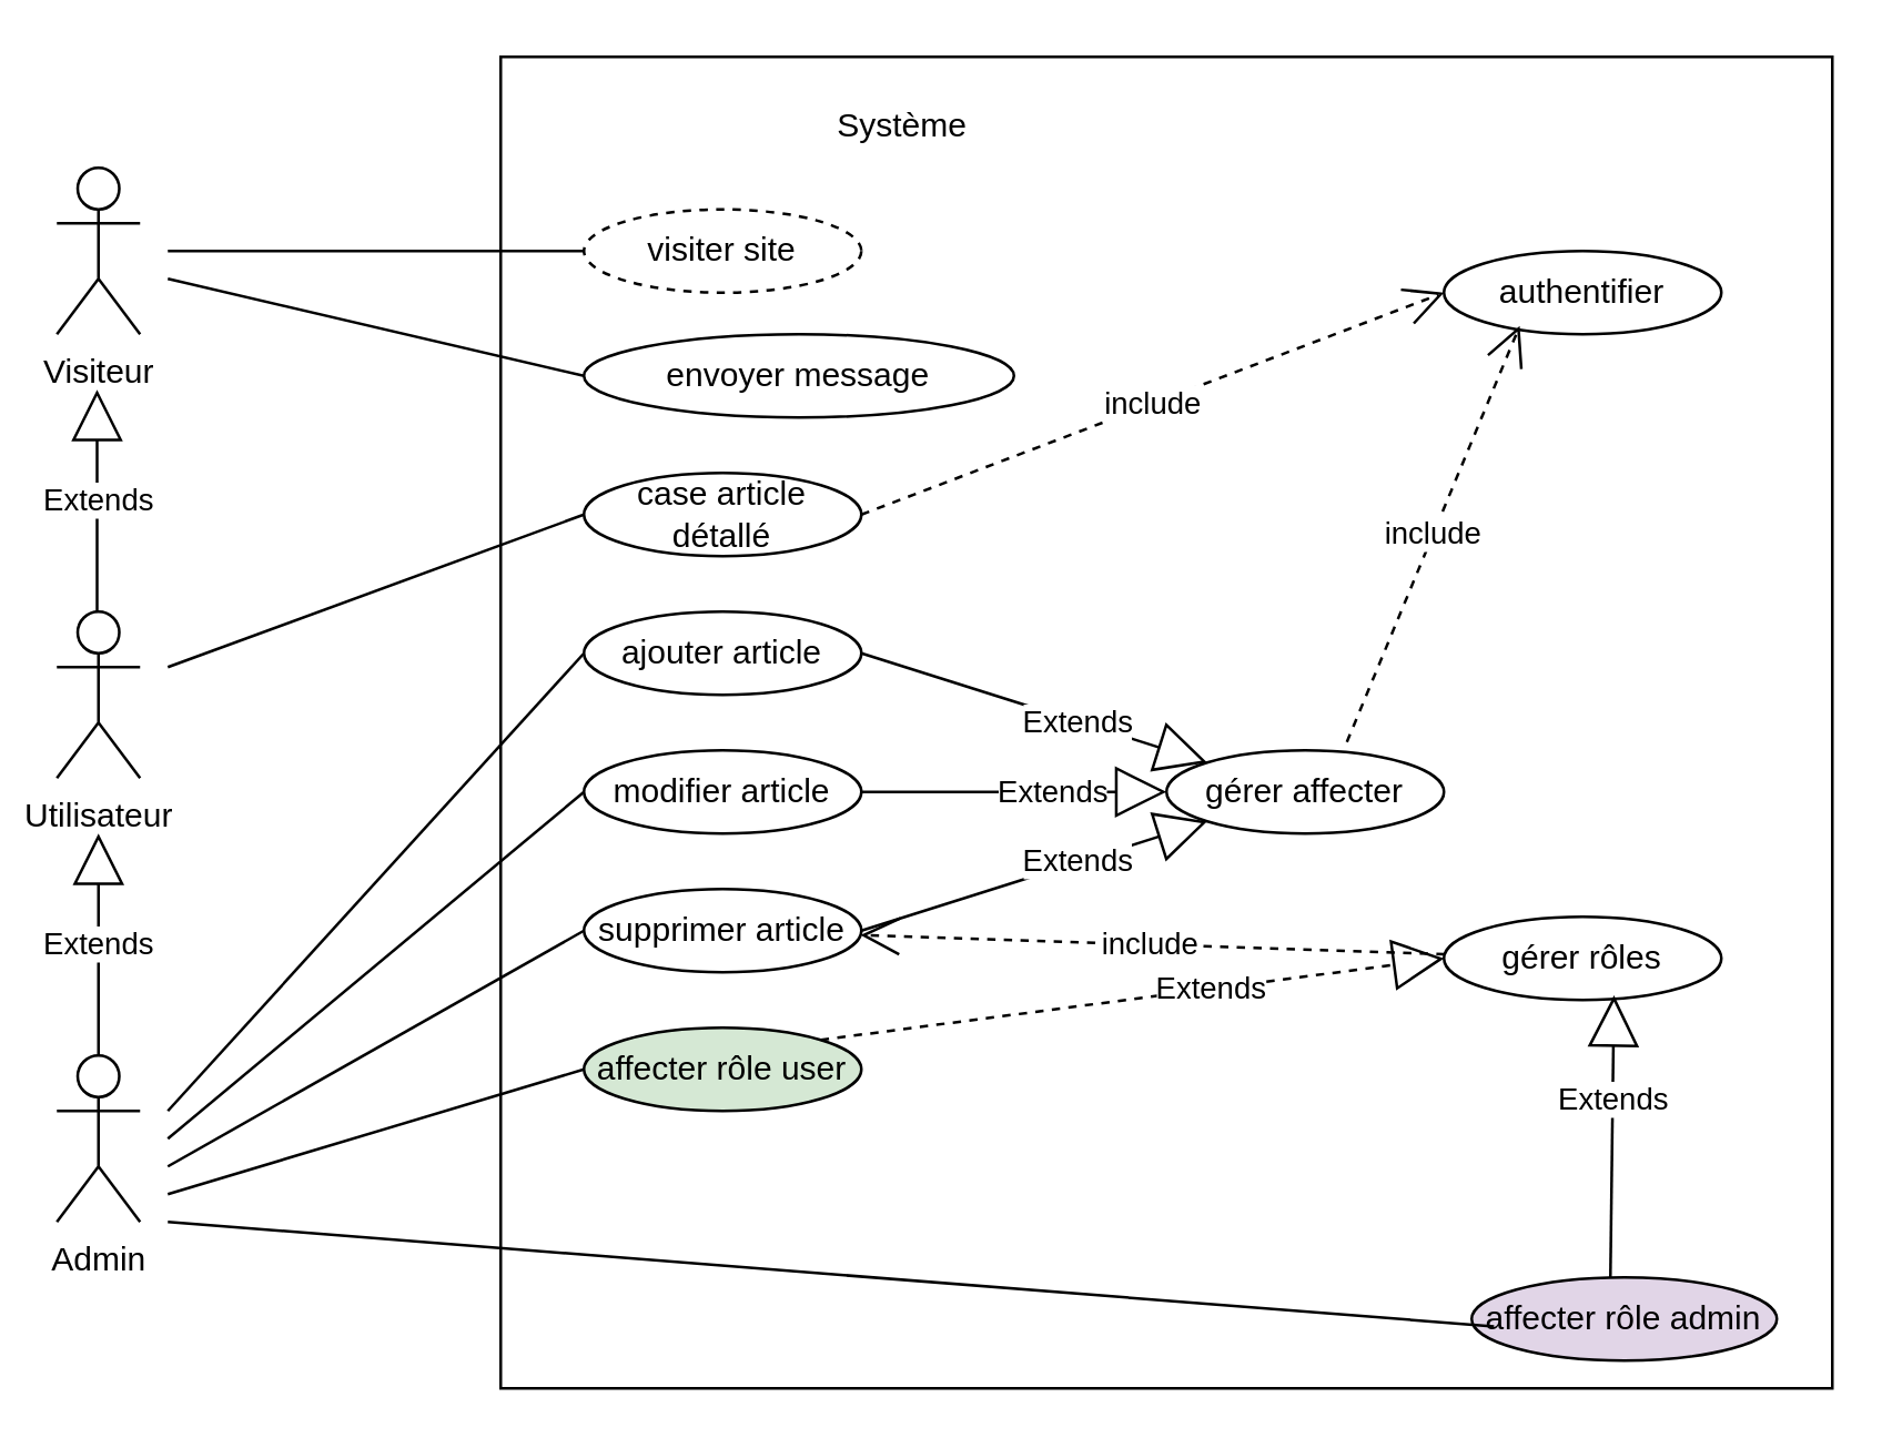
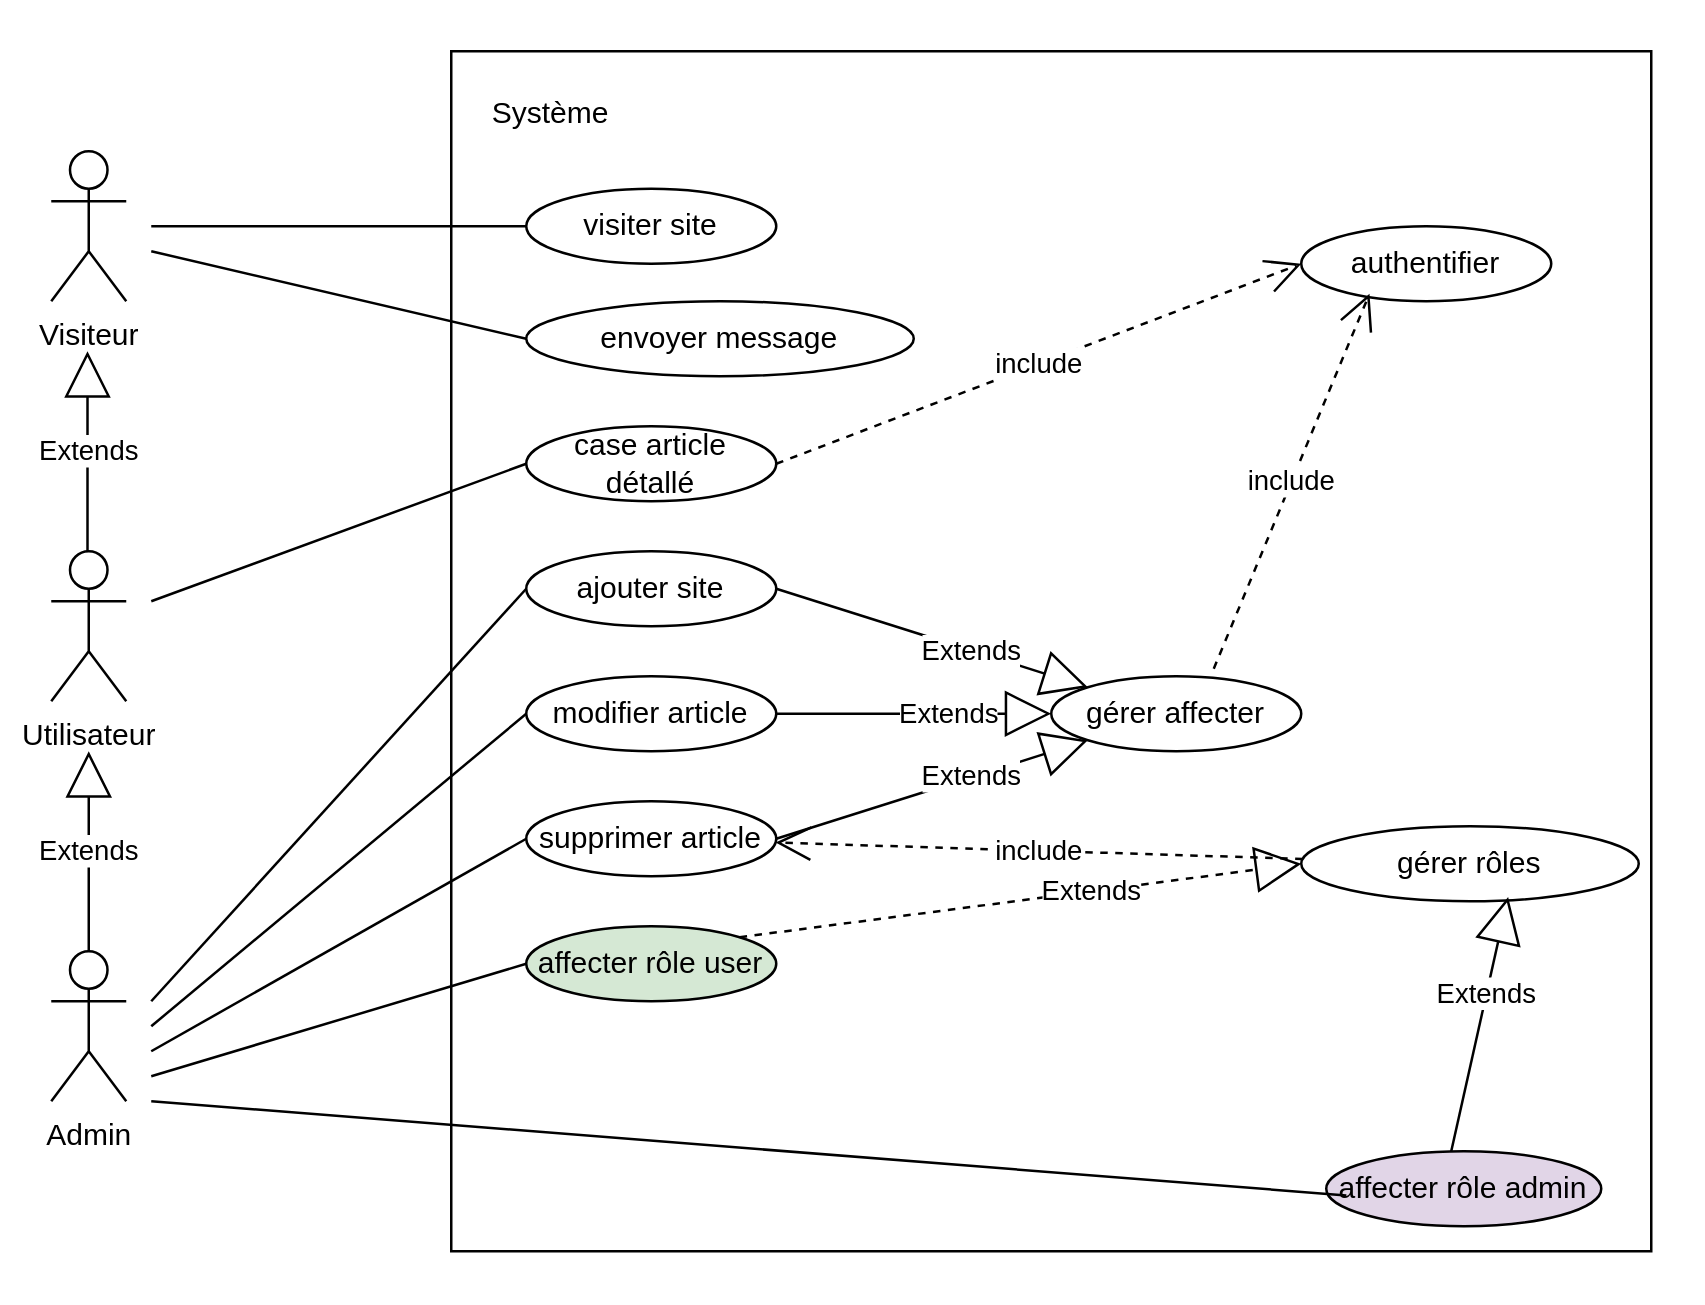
- <mxCell id="9" value="Système" style="text;strokeColor=none;align=center;fillColor=none;html=1;verticalAlign=middle;whiteSpace=wrap;rounded=0;" parent="1" vertex="1"><mxGeometry x="295" y="30" width="60" height="30" as="geometry" /></mxCell>
+ <mxCell id="9" value="Système" style="text;strokeColor=none;align=center;fillColor=none;html=1;verticalAlign=middle;whiteSpace=wrap;rounded=0;" parent="1" vertex="1"><mxGeometry x="190" y="30" width="60" height="30" as="geometry" /></mxCell>
- <mxCell id="8" value="visiter site" style="ellipse;whiteSpace=wrap;html=1;dashed=1;" parent="1" vertex="1"><mxGeometry x="210" y="75" width="100" height="30" as="geometry" /></mxCell>
+ <mxCell id="8" value="visiter site" style="ellipse;whiteSpace=wrap;html=1;" parent="1" vertex="1"><mxGeometry x="210" y="75" width="100" height="30" as="geometry" /></mxCell>
- <mxCell id="13" value="ajouter article" style="ellipse;whiteSpace=wrap;html=1;" parent="1" vertex="1"><mxGeometry x="210" y="220" width="100" height="30" as="geometry" /></mxCell>
+ <mxCell id="13" value="ajouter site" style="ellipse;whiteSpace=wrap;html=1;" parent="1" vertex="1"><mxGeometry x="210" y="220" width="100" height="30" as="geometry" /></mxCell>
- <mxCell id="15" value="gérer rôles" style="ellipse;whiteSpace=wrap;html=1;" parent="1" vertex="1"><mxGeometry x="520" y="330" width="100" height="30" as="geometry" /></mxCell>
+ <mxCell id="15" value="gérer rôles" style="ellipse;whiteSpace=wrap;html=1;" parent="1" vertex="1"><mxGeometry x="520" y="330" width="135" height="30" as="geometry" /></mxCell>
